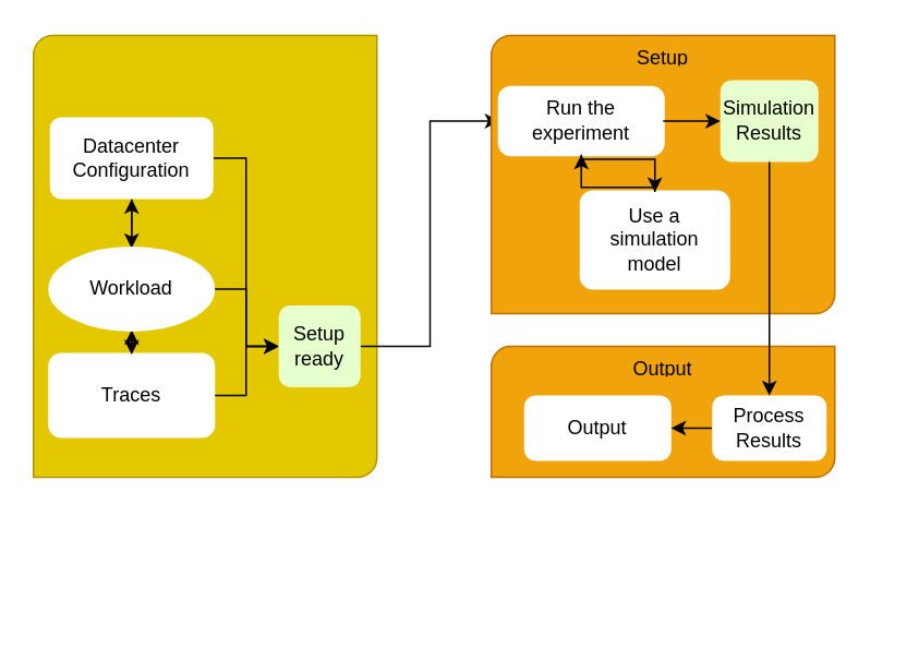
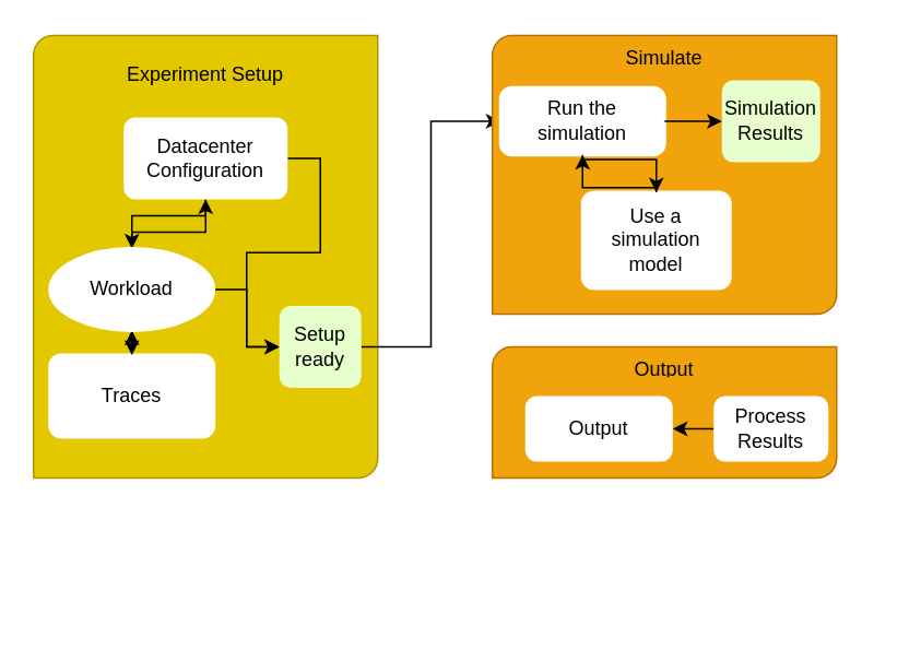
- <mxCell id="29" value="&lt;font color=&quot;#000000&quot;&gt;Setup&lt;/font&gt;" style="text;strokeColor=none;fillColor=none;align=center;verticalAlign=top;spacingLeft=4;spacingRight=4;overflow=hidden;rotatable=0;points=[[0,0.5],[1,0.5]];portConstraint=eastwest;whiteSpace=wrap;html=1;" parent="24" vertex="1"><mxGeometry width="210" height="16.37" as="geometry" /></mxCell>
+ <mxCell id="29" value="&lt;font color=&quot;#000000&quot;&gt;Simulate&lt;/font&gt;" style="text;strokeColor=none;fillColor=none;align=center;verticalAlign=top;spacingLeft=4;spacingRight=4;overflow=hidden;rotatable=0;points=[[0,0.5],[1,0.5]];portConstraint=eastwest;whiteSpace=wrap;html=1;" parent="24" vertex="1"><mxGeometry width="210" height="16.37" as="geometry" /></mxCell>
+ <mxCell id="3" value="&lt;font color=&quot;#000000&quot;&gt;Experiment Setup&lt;/font&gt;" style="text;strokeColor=none;fillColor=none;align=center;verticalAlign=top;spacingLeft=4;spacingRight=4;overflow=hidden;rotatable=0;points=[[0,0.5],[1,0.5]];portConstraint=eastwest;whiteSpace=wrap;html=1;" parent="1" vertex="1"><mxGeometry x="20" y="31" width="210" height="26" as="geometry" /></mxCell>
- <mxCell id="27" value="&lt;font color=&quot;#000000&quot;&gt;Run the experiment&lt;br&gt;&lt;/font&gt;" style="rounded=1;whiteSpace=wrap;html=1;absoluteArcSize=1;arcSize=14;strokeWidth=2;strokeColor=#FFFFFF;fillColor=#FFFFFF;movable=1;resizable=1;rotatable=1;deletable=1;editable=1;locked=0;connectable=1;" parent="24" vertex="1"><mxGeometry x="5" y="31.879" width="100" height="40.928" as="geometry" /></mxCell>
+ <mxCell id="27" value="&lt;font color=&quot;#000000&quot;&gt;Run the simulation&lt;br&gt;&lt;/font&gt;" style="rounded=1;whiteSpace=wrap;html=1;absoluteArcSize=1;arcSize=14;strokeWidth=2;strokeColor=#FFFFFF;fillColor=#FFFFFF;movable=1;resizable=1;rotatable=1;deletable=1;editable=1;locked=0;connectable=1;" parent="24" vertex="1"><mxGeometry x="5" y="31.879" width="100" height="40.928" as="geometry" /></mxCell>
- <mxCell id="6" value="&lt;font color=&quot;#000000&quot;&gt;Datacenter Configuration&lt;/font&gt;" style="rounded=1;whiteSpace=wrap;html=1;absoluteArcSize=1;arcSize=14;strokeWidth=2;strokeColor=none;fillColor=#FFFFFF;" parent="1" vertex="1"><mxGeometry x="30" y="71" width="100" height="50" as="geometry" /></mxCell>
+ <mxCell id="6" value="&lt;font color=&quot;#000000&quot;&gt;Datacenter Configuration&lt;/font&gt;" style="rounded=1;whiteSpace=wrap;html=1;absoluteArcSize=1;arcSize=14;strokeWidth=2;strokeColor=none;fillColor=#FFFFFF;" parent="1" vertex="1"><mxGeometry x="75" y="71" width="100" height="50" as="geometry" /></mxCell>
- <mxCell id="33" style="edgeStyle=orthogonalEdgeStyle;rounded=0;orthogonalLoop=1;jettySize=auto;html=1;" parent="1" source="30" target="22" edge="1"><mxGeometry relative="1" as="geometry" /></mxCell>
- <mxCell id="8" style="edgeStyle=orthogonalEdgeStyle;rounded=0;orthogonalLoop=1;jettySize=auto;html=1;exitX=1;exitY=0.5;exitDx=0;exitDy=0;entryX=0;entryY=0.5;entryDx=0;entryDy=0;" parent="1" source="9" target="17" edge="1"><mxGeometry relative="1" as="geometry" /></mxCell>
